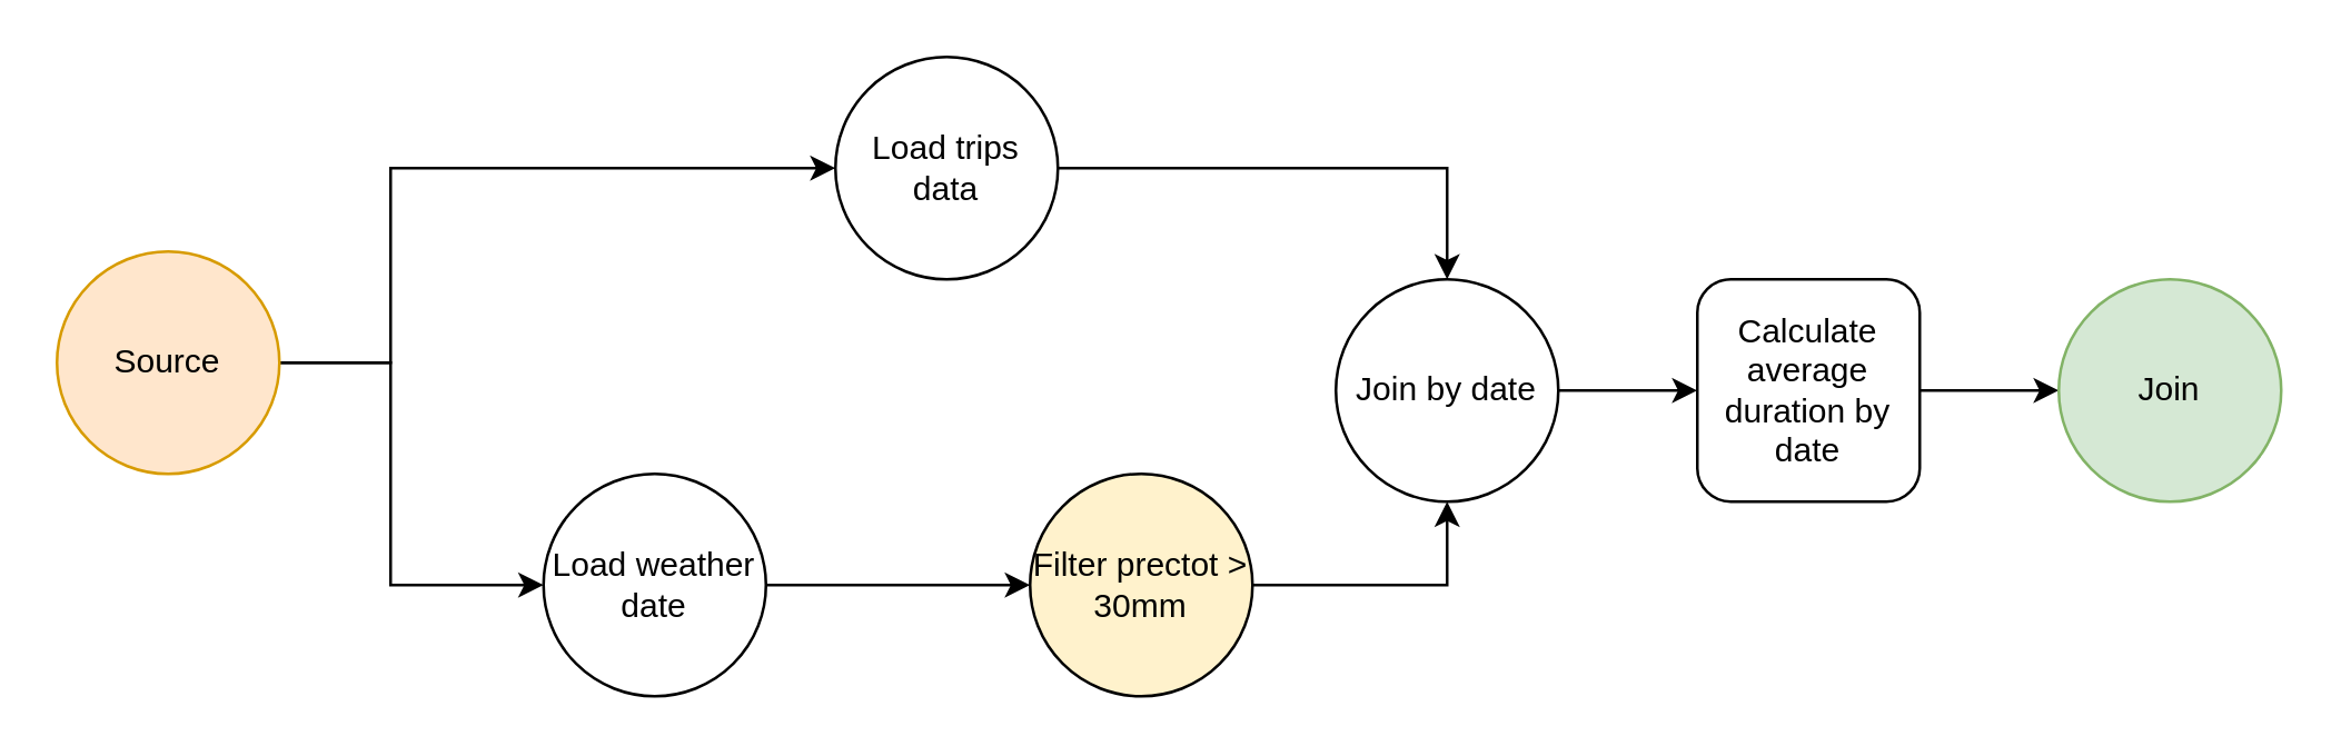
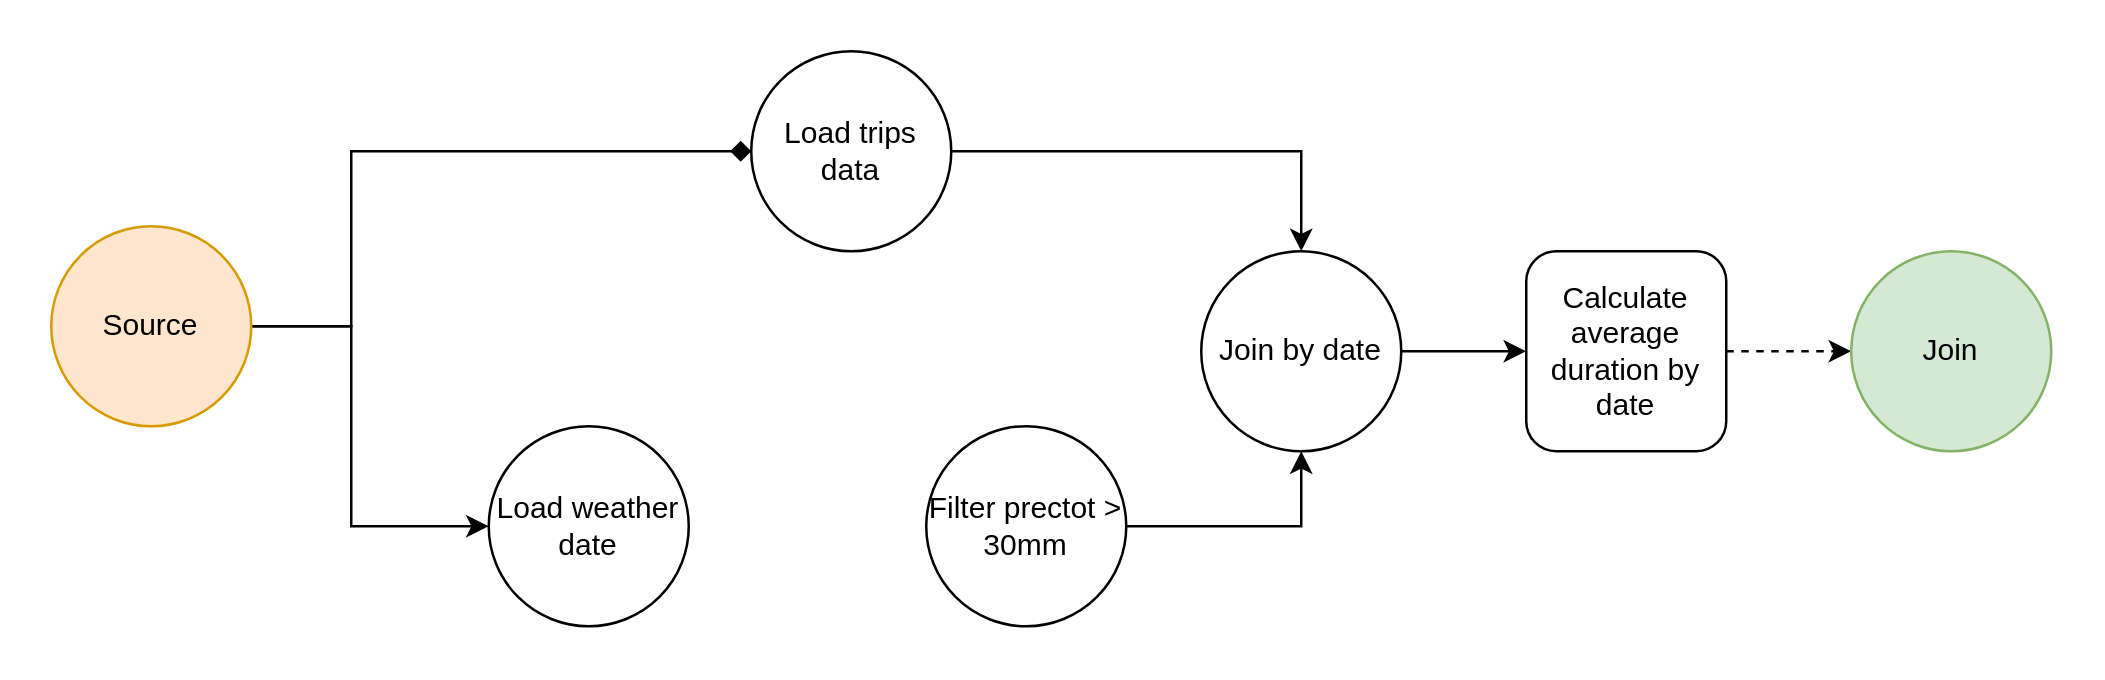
- <mxCell id="3" style="edgeStyle=orthogonalEdgeStyle;rounded=0;orthogonalLoop=1;jettySize=auto;html=1;entryX=0;entryY=0.5;entryDx=0;entryDy=0;" parent="1" source="4" target="6" edge="1"><mxGeometry relative="1" as="geometry"><Array as="points"><mxPoint x="140" y="130" /><mxPoint x="140" y="60" /></Array></mxGeometry></mxCell>
+ <mxCell id="3" style="edgeStyle=orthogonalEdgeStyle;rounded=0;orthogonalLoop=1;jettySize=auto;html=1;entryX=0;entryY=0.5;entryDx=0;entryDy=0;endArrow=diamond;" parent="1" source="4" target="6" edge="1"><mxGeometry relative="1" as="geometry"><Array as="points"><mxPoint x="140" y="130" /><mxPoint x="140" y="60" /></Array></mxGeometry></mxCell>
- <mxCell id="13" value="" style="edgeStyle=orthogonalEdgeStyle;rounded=0;orthogonalLoop=1;jettySize=auto;html=1;" parent="1" source="14" target="15" edge="1"><mxGeometry relative="1" as="geometry" /></mxCell>
+ <mxCell id="13" value="" style="edgeStyle=orthogonalEdgeStyle;rounded=0;orthogonalLoop=1;jettySize=auto;html=1;dashed=1;" parent="1" source="14" target="15" edge="1"><mxGeometry relative="1" as="geometry" /></mxCell>
- <mxCell id="7" value="" style="edgeStyle=orthogonalEdgeStyle;rounded=0;orthogonalLoop=1;jettySize=auto;html=1;" parent="1" source="8" target="10" edge="1"><mxGeometry relative="1" as="geometry" /></mxCell>
- <mxCell id="10" value="Filter prectot &amp;gt; 30mm" style="ellipse;whiteSpace=wrap;html=1;aspect=fixed;fillColor=#fff2cc;" parent="1" vertex="1"><mxGeometry x="370" y="170" width="80" height="80" as="geometry" /></mxCell>
+ <mxCell id="10" value="Filter prectot &amp;gt; 30mm" style="ellipse;whiteSpace=wrap;html=1;aspect=fixed;" parent="1" vertex="1"><mxGeometry x="370" y="170" width="80" height="80" as="geometry" /></mxCell>
